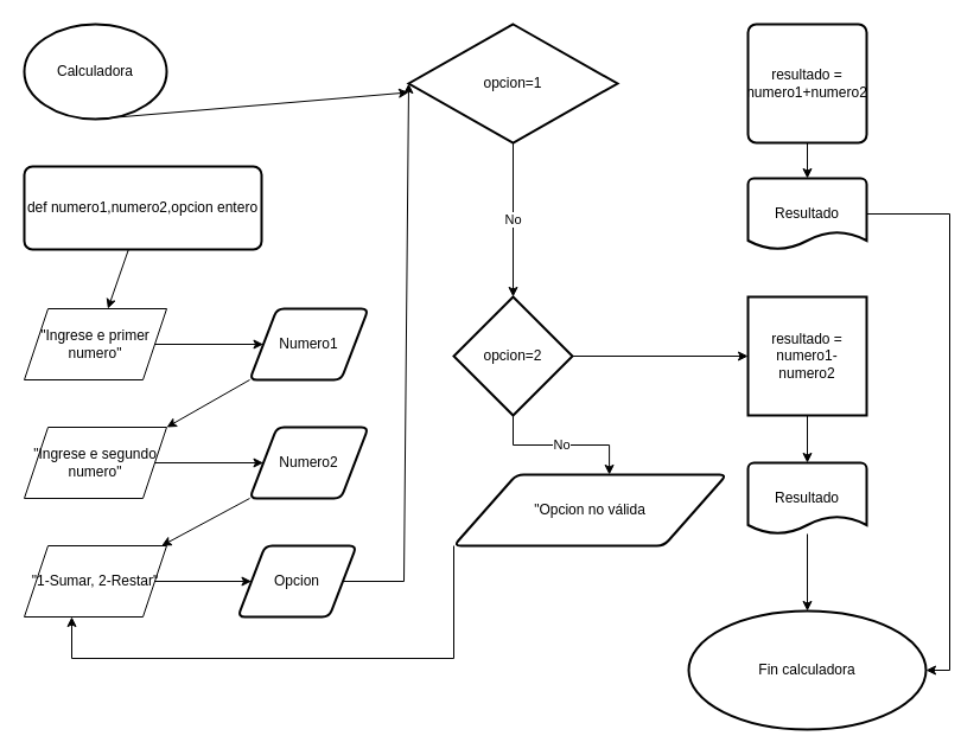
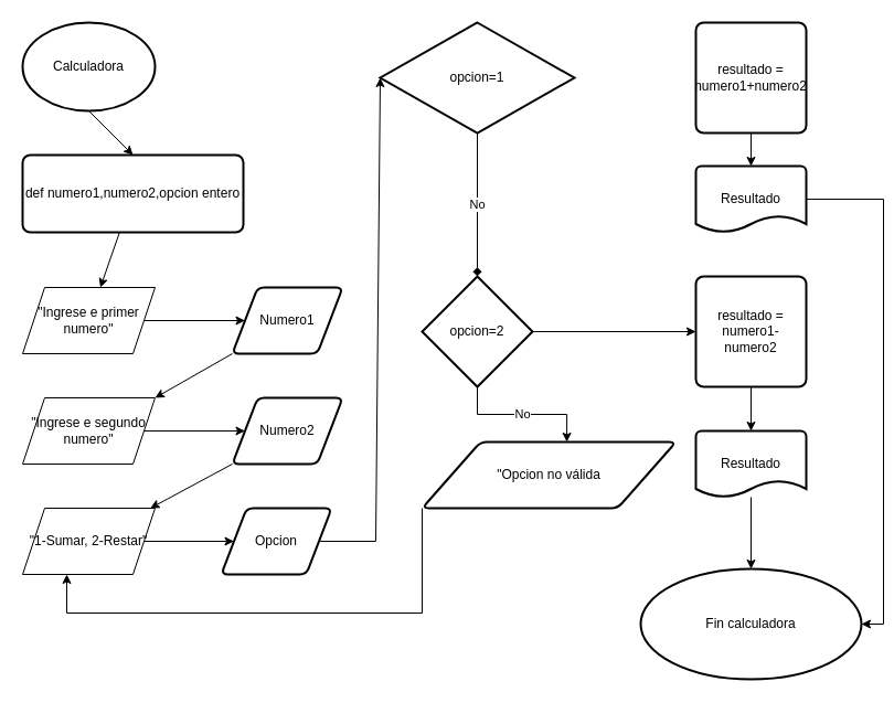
- <mxCell id="7" value="" style="endArrow=classic;html=1;rounded=0;exitX=0.5;exitY=1;exitDx=0;exitDy=0;exitPerimeter=0;" edge="1" parent="1" source="2" target="17"><mxGeometry width="50" height="50" relative="1" as="geometry"><mxPoint x="370" y="660" as="sourcePoint" /><mxPoint x="130" y="140" as="targetPoint" /></mxGeometry></mxCell>
+ <mxCell id="7" value="" style="endArrow=classic;html=1;rounded=0;exitX=0.5;exitY=1;exitDx=0;exitDy=0;exitPerimeter=0;entryX=0.5;entryY=0;entryDx=0;entryDy=0;" edge="1" parent="1" source="2" target="33"><mxGeometry width="50" height="50" relative="1" as="geometry"><mxPoint x="370" y="660" as="sourcePoint" /><mxPoint x="130" y="140" as="targetPoint" /></mxGeometry></mxCell>
- <mxCell id="16" value="No" style="edgeStyle=orthogonalEdgeStyle;rounded=0;orthogonalLoop=1;jettySize=auto;html=1;exitX=0.5;exitY=1;exitDx=0;exitDy=0;exitPerimeter=0;entryX=0.5;entryY=0;entryDx=0;entryDy=0;entryPerimeter=0;" edge="1" parent="1" source="17" target="25"><mxGeometry relative="1" as="geometry" /></mxCell>
+ <mxCell id="16" value="No" style="edgeStyle=orthogonalEdgeStyle;rounded=0;orthogonalLoop=1;jettySize=auto;html=1;exitX=0.5;exitY=1;exitDx=0;exitDy=0;exitPerimeter=0;entryX=0.5;entryY=0;entryDx=0;entryDy=0;entryPerimeter=0;endArrow=diamond;" edge="1" parent="1" source="17" target="25"><mxGeometry relative="1" as="geometry" /></mxCell>
- <mxCell id="27" value="resultado = numero1-numero2" style="whiteSpace=wrap;html=1;absoluteArcSize=1;arcSize=14;strokeWidth=2;rounded=0;" vertex="1" parent="1"><mxGeometry x="630" y="250" width="100" height="100" as="geometry" /></mxCell>
+ <mxCell id="27" value="resultado = numero1-numero2" style="rounded=1;whiteSpace=wrap;html=1;absoluteArcSize=1;arcSize=14;strokeWidth=2;" vertex="1" parent="1"><mxGeometry x="630" y="250" width="100" height="100" as="geometry" /></mxCell>
